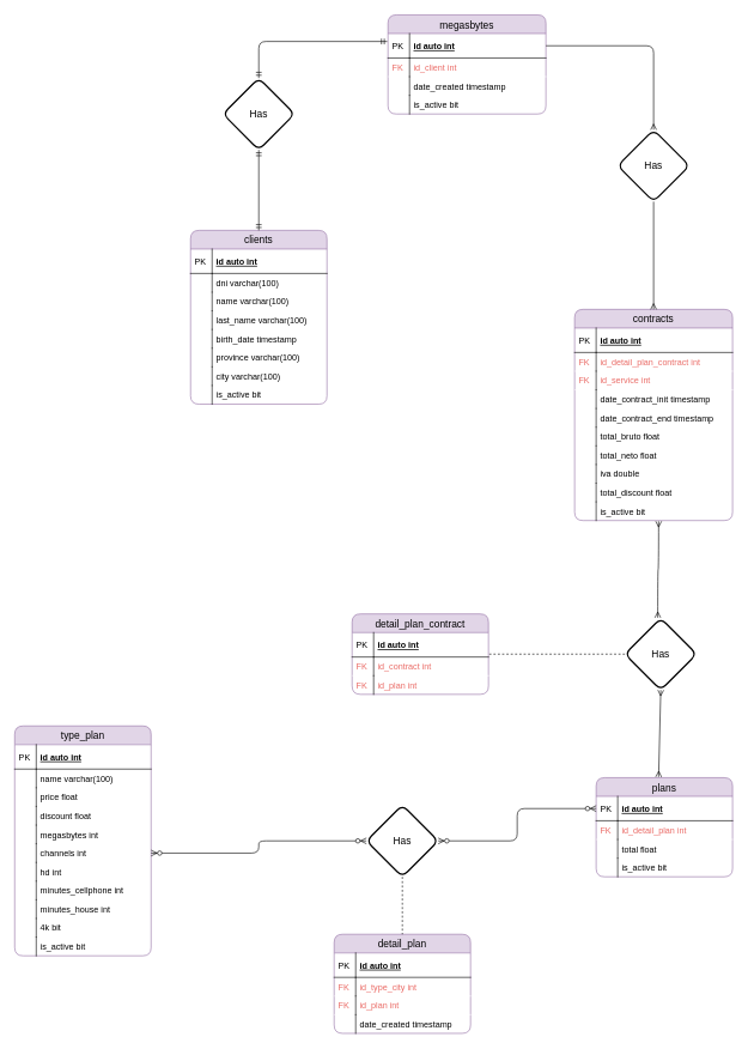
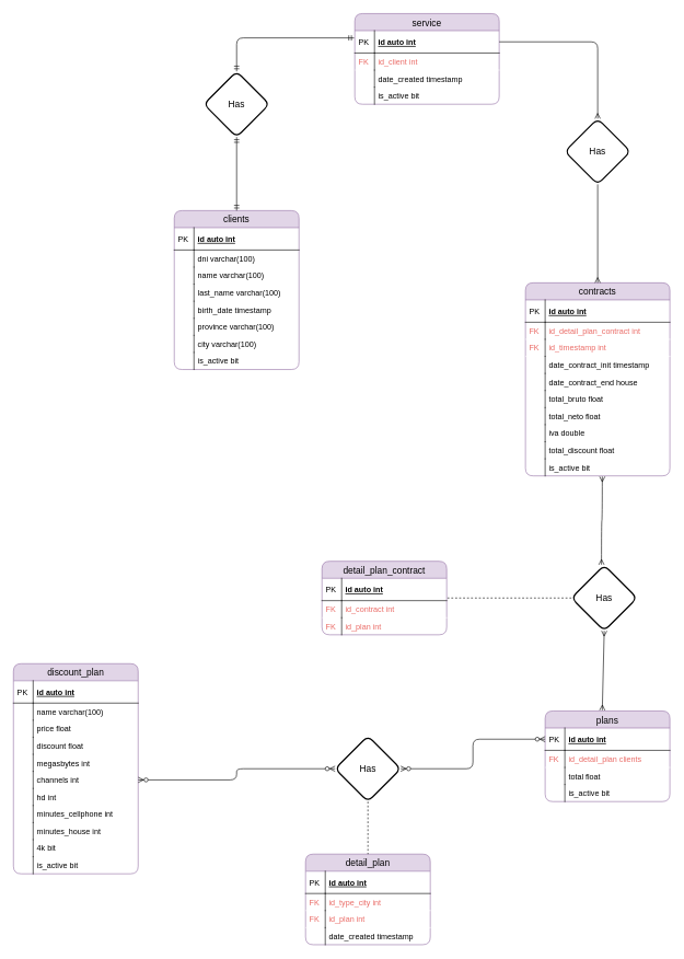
- <mxCell id="85" value="megasbytes" style="swimlane;fontStyle=0;childLayout=stackLayout;horizontal=1;startSize=26;fillColor=#e1d5e7;horizontalStack=0;resizeParent=1;resizeParentMax=0;resizeLast=0;collapsible=1;marginBottom=0;swimlaneFillColor=#ffffff;align=center;fontSize=14;rounded=1;strokeColor=#9673a6;comic=0;shadow=0;glass=0;" parent="1" vertex="1"><mxGeometry x="540" y="20" width="220" height="138" as="geometry"><mxRectangle x="40" y="170" width="140" height="26" as="alternateBounds" /></mxGeometry></mxCell>
+ <mxCell id="85" value="service" style="swimlane;fontStyle=0;childLayout=stackLayout;horizontal=1;startSize=26;fillColor=#e1d5e7;horizontalStack=0;resizeParent=1;resizeParentMax=0;resizeLast=0;collapsible=1;marginBottom=0;swimlaneFillColor=#ffffff;align=center;fontSize=14;rounded=1;strokeColor=#9673a6;comic=0;shadow=0;glass=0;" parent="1" vertex="1"><mxGeometry x="540" y="20" width="220" height="138" as="geometry"><mxRectangle x="40" y="170" width="140" height="26" as="alternateBounds" /></mxGeometry></mxCell>
- <mxCell id="65" value="id_service int" style="shape=partialRectangle;top=0;left=0;right=0;bottom=1;align=left;verticalAlign=top;fillColor=none;spacingLeft=34;spacingRight=4;overflow=hidden;rotatable=0;points=[[0,0.5],[1,0.5]];portConstraint=eastwest;dropTarget=0;fontSize=12;rounded=1;shadow=0;glass=0;dashed=1;comic=0;strokeColor=#FFFFFF;fontColor=#EA6B66;" parent="60" vertex="1"><mxGeometry y="86" width="220" height="26" as="geometry" /></mxCell>
+ <mxCell id="65" value="id_timestamp int" style="shape=partialRectangle;top=0;left=0;right=0;bottom=1;align=left;verticalAlign=top;fillColor=none;spacingLeft=34;spacingRight=4;overflow=hidden;rotatable=0;points=[[0,0.5],[1,0.5]];portConstraint=eastwest;dropTarget=0;fontSize=12;rounded=1;shadow=0;glass=0;dashed=1;comic=0;strokeColor=#FFFFFF;fontColor=#EA6B66;" parent="60" vertex="1"><mxGeometry y="86" width="220" height="26" as="geometry" /></mxCell>
- <mxCell id="69" value="date_contract_end timestamp" style="shape=partialRectangle;top=0;left=0;right=0;bottom=0;align=left;verticalAlign=top;fillColor=none;spacingLeft=34;spacingRight=4;overflow=hidden;rotatable=0;points=[[0,0.5],[1,0.5]];portConstraint=eastwest;dropTarget=0;fontSize=12;" parent="60" vertex="1"><mxGeometry y="138" width="220" height="26" as="geometry" /></mxCell>
+ <mxCell id="69" value="date_contract_end house" style="shape=partialRectangle;top=0;left=0;right=0;bottom=0;align=left;verticalAlign=top;fillColor=none;spacingLeft=34;spacingRight=4;overflow=hidden;rotatable=0;points=[[0,0.5],[1,0.5]];portConstraint=eastwest;dropTarget=0;fontSize=12;" parent="60" vertex="1"><mxGeometry y="138" width="220" height="26" as="geometry" /></mxCell>
- <mxCell id="19" value="type_plan" style="swimlane;fontStyle=0;childLayout=stackLayout;horizontal=1;startSize=26;fillColor=#e1d5e7;horizontalStack=0;resizeParent=1;resizeParentMax=0;resizeLast=0;collapsible=1;marginBottom=0;swimlaneFillColor=#ffffff;align=center;fontSize=14;rounded=1;strokeColor=#9673a6;comic=0;shadow=0;glass=0;" parent="1" vertex="1"><mxGeometry x="20" y="1010" width="190" height="320" as="geometry"><mxRectangle x="50" y="680" width="140" height="26" as="alternateBounds" /></mxGeometry></mxCell>
+ <mxCell id="19" value="discount_plan" style="swimlane;fontStyle=0;childLayout=stackLayout;horizontal=1;startSize=26;fillColor=#e1d5e7;horizontalStack=0;resizeParent=1;resizeParentMax=0;resizeLast=0;collapsible=1;marginBottom=0;swimlaneFillColor=#ffffff;align=center;fontSize=14;rounded=1;strokeColor=#9673a6;comic=0;shadow=0;glass=0;" parent="1" vertex="1"><mxGeometry x="20" y="1010" width="190" height="320" as="geometry"><mxRectangle x="50" y="680" width="140" height="26" as="alternateBounds" /></mxGeometry></mxCell>
- <mxCell id="45" value="id_detail_plan int" style="shape=partialRectangle;top=0;left=0;right=0;bottom=1;align=left;verticalAlign=top;fillColor=none;spacingLeft=34;spacingRight=4;overflow=hidden;rotatable=0;points=[[0,0.5],[1,0.5]];portConstraint=eastwest;dropTarget=0;fontSize=12;rounded=1;shadow=0;glass=0;dashed=1;comic=0;strokeColor=#FFFFFF;fontColor=#EA6B66;" parent="42" vertex="1"><mxGeometry y="60" width="190" height="26" as="geometry" /></mxCell>
+ <mxCell id="45" value="id_detail_plan clients" style="shape=partialRectangle;top=0;left=0;right=0;bottom=1;align=left;verticalAlign=top;fillColor=none;spacingLeft=34;spacingRight=4;overflow=hidden;rotatable=0;points=[[0,0.5],[1,0.5]];portConstraint=eastwest;dropTarget=0;fontSize=12;rounded=1;shadow=0;glass=0;dashed=1;comic=0;strokeColor=#FFFFFF;fontColor=#EA6B66;" parent="42" vertex="1"><mxGeometry y="60" width="190" height="26" as="geometry" /></mxCell>
